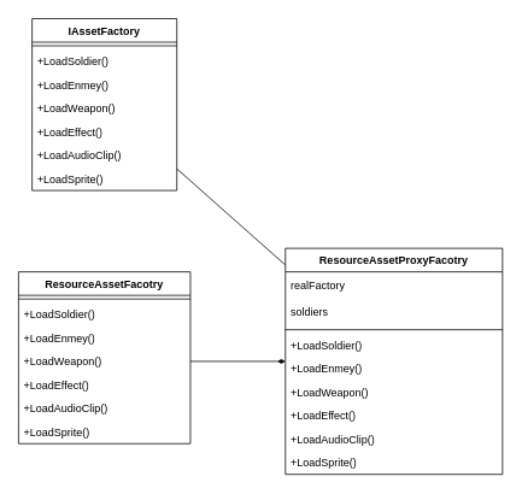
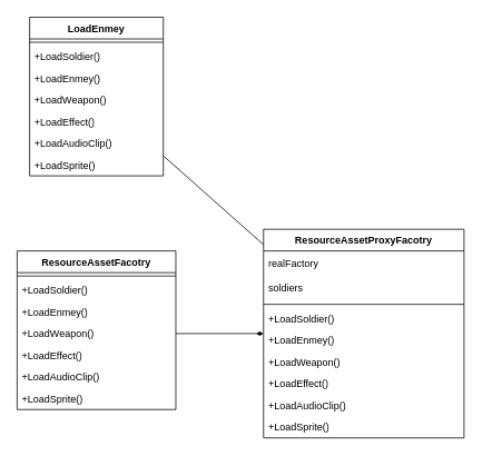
- <mxCell id="2" value="IAssetFactory" style="swimlane;fontStyle=1;align=center;verticalAlign=top;childLayout=stackLayout;horizontal=1;startSize=26;horizontalStack=0;resizeParent=1;resizeParentMax=0;resizeLast=0;collapsible=1;marginBottom=0;whiteSpace=wrap;html=1;" vertex="1" parent="1"><mxGeometry x="35" y="20" width="160" height="190" as="geometry" /></mxCell>
+ <mxCell id="2" value="LoadEnmey" style="swimlane;fontStyle=1;align=center;verticalAlign=top;childLayout=stackLayout;horizontal=1;startSize=26;horizontalStack=0;resizeParent=1;resizeParentMax=0;resizeLast=0;collapsible=1;marginBottom=0;whiteSpace=wrap;html=1;" vertex="1" parent="1"><mxGeometry x="35" y="20" width="160" height="190" as="geometry" /></mxCell>
